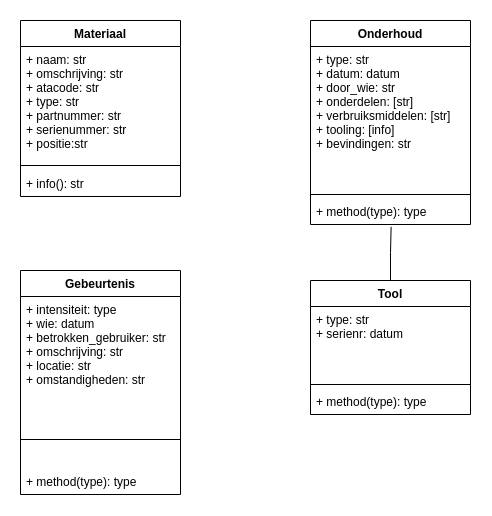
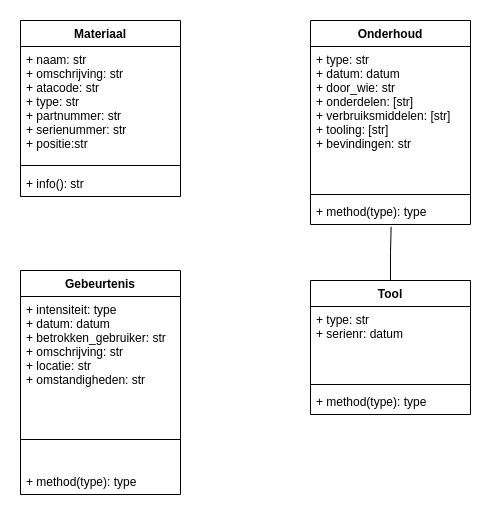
- <mxCell id="11" value="+ type: str&#10;+ datum: datum&#10;+ door_wie: str&#10;+ onderdelen: [str]&#10;+ verbruiksmiddelen: [str]&#10;+ tooling: [info]&#10;+ bevindingen: str" style="text;strokeColor=none;fillColor=none;align=left;verticalAlign=top;spacingLeft=4;spacingRight=4;overflow=hidden;rotatable=0;points=[[0,0.5],[1,0.5]];portConstraint=eastwest;" vertex="1" parent="10"><mxGeometry y="26" width="160" height="144" as="geometry" /></mxCell>
+ <mxCell id="11" value="+ type: str&#10;+ datum: datum&#10;+ door_wie: str&#10;+ onderdelen: [str]&#10;+ verbruiksmiddelen: [str]&#10;+ tooling: [str]&#10;+ bevindingen: str" style="text;strokeColor=none;fillColor=none;align=left;verticalAlign=top;spacingLeft=4;spacingRight=4;overflow=hidden;rotatable=0;points=[[0,0.5],[1,0.5]];portConstraint=eastwest;" vertex="1" parent="10"><mxGeometry y="26" width="160" height="144" as="geometry" /></mxCell>
- <mxCell id="7" value="+ intensiteit: type&#10;+ wie: datum&#10;+ betrokken_gebruiker: str&#10;+ omschrijving: str&#10;+ locatie: str&#10;+ omstandigheden: str" style="text;strokeColor=none;fillColor=none;align=left;verticalAlign=top;spacingLeft=4;spacingRight=4;overflow=hidden;rotatable=0;points=[[0,0.5],[1,0.5]];portConstraint=eastwest;" vertex="1" parent="6"><mxGeometry y="26" width="160" height="114" as="geometry" /></mxCell>
+ <mxCell id="7" value="+ intensiteit: type&#10;+ datum: datum&#10;+ betrokken_gebruiker: str&#10;+ omschrijving: str&#10;+ locatie: str&#10;+ omstandigheden: str" style="text;strokeColor=none;fillColor=none;align=left;verticalAlign=top;spacingLeft=4;spacingRight=4;overflow=hidden;rotatable=0;points=[[0,0.5],[1,0.5]];portConstraint=eastwest;" vertex="1" parent="6"><mxGeometry y="26" width="160" height="114" as="geometry" /></mxCell>
